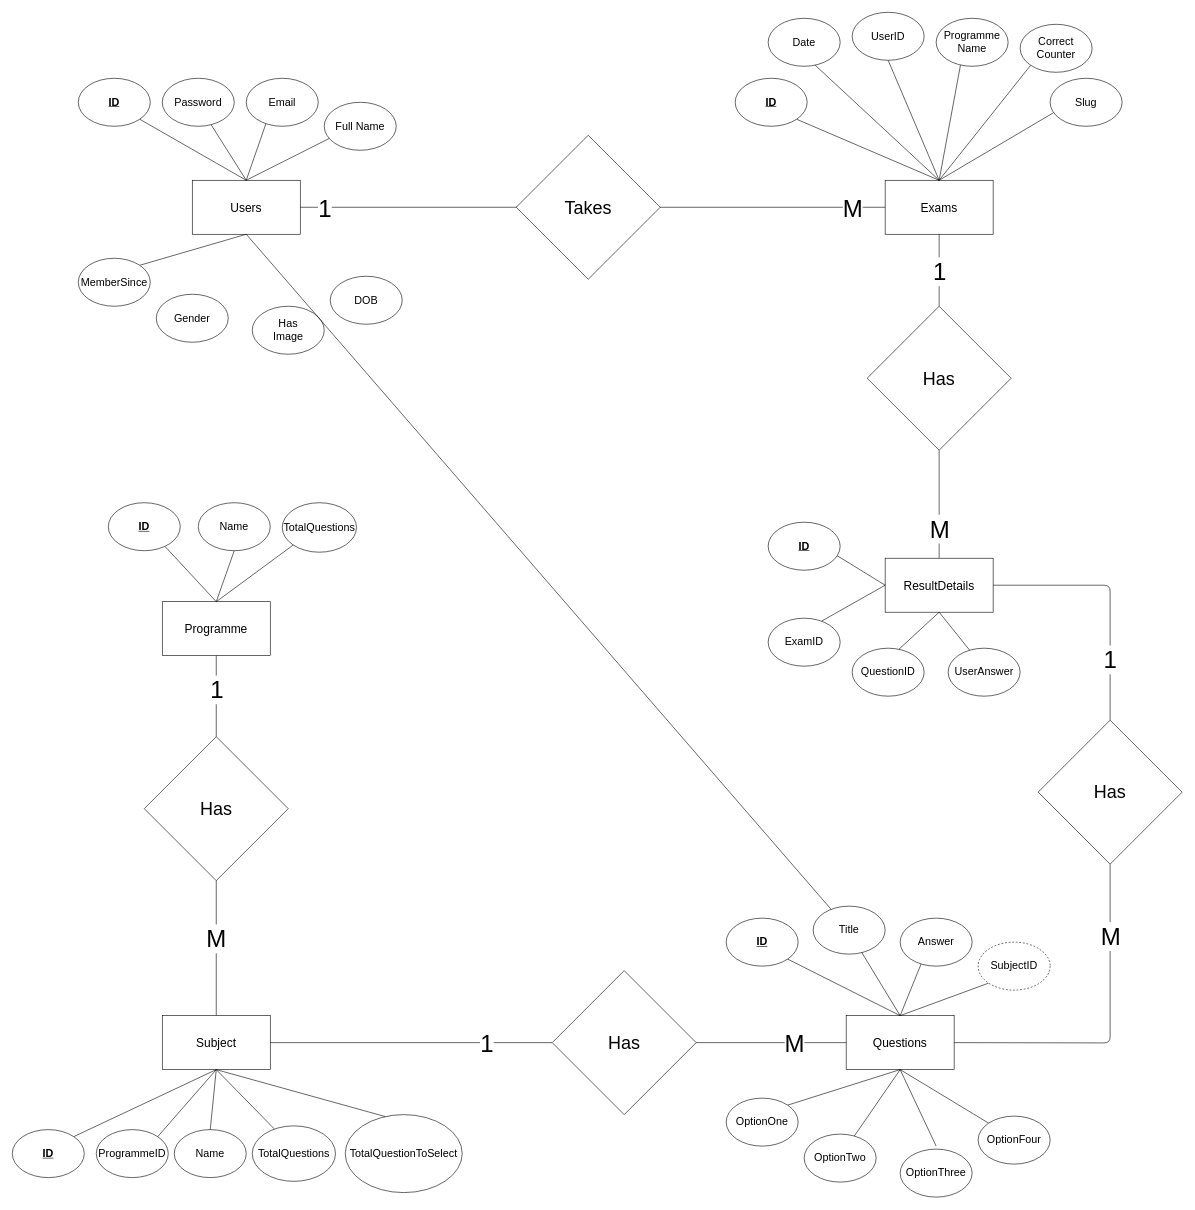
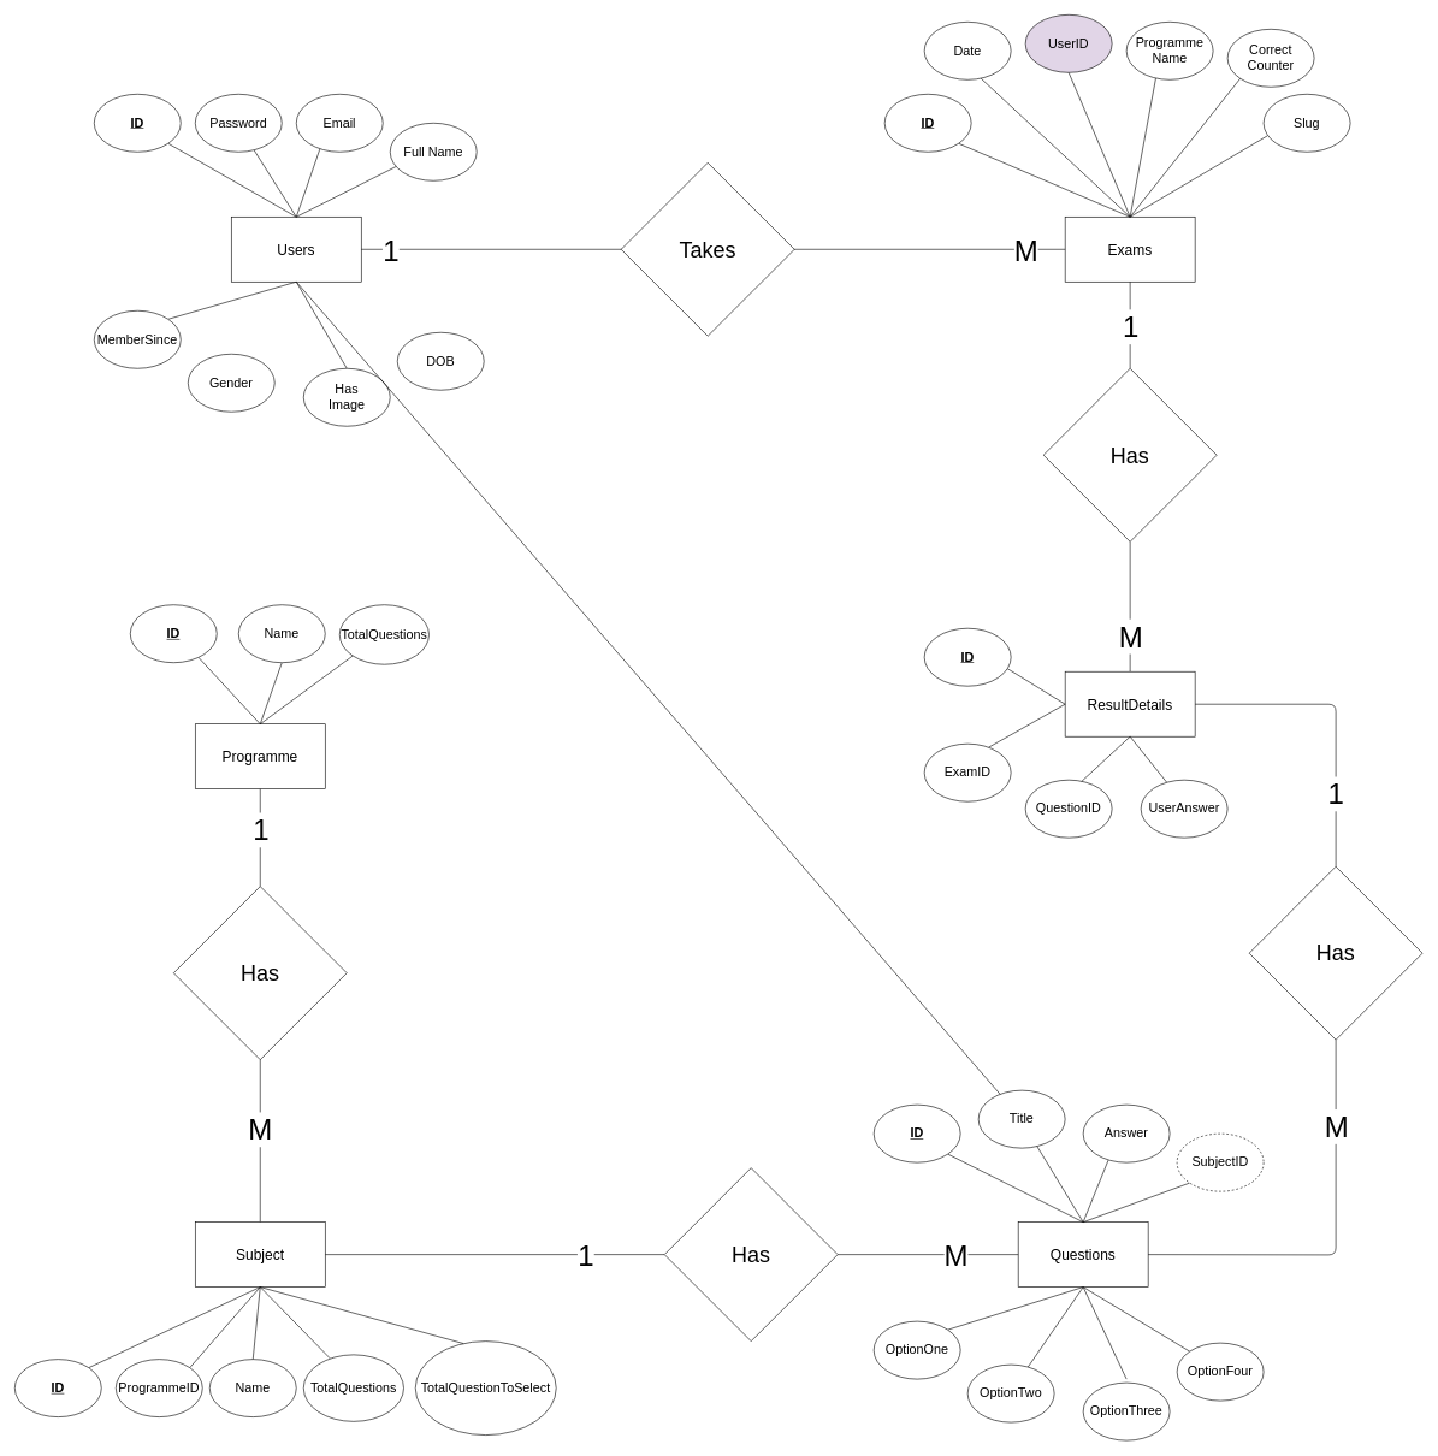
- <mxCell id="33" value="&lt;font style=&quot;font-size: 18px;&quot;&gt;UserID&lt;/font&gt;" style="ellipse;whiteSpace=wrap;html=1;" parent="1" vertex="1"><mxGeometry x="1420" y="20" width="120" height="80" as="geometry" /></mxCell>
+ <mxCell id="33" value="&lt;font style=&quot;font-size: 18px;&quot;&gt;UserID&lt;/font&gt;" style="ellipse;whiteSpace=wrap;html=1;fillColor=#e1d5e7;" parent="1" vertex="1"><mxGeometry x="1420" y="20" width="120" height="80" as="geometry" /></mxCell>
+ <mxCell id="23" value="" style="endArrow=none;html=1;rounded=0;entryX=0.5;entryY=0;entryDx=0;entryDy=0;exitX=0.5;exitY=1;exitDx=0;exitDy=0;" parent="1" source="17" target="24" edge="1"><mxGeometry width="50" height="50" relative="1" as="geometry"><mxPoint x="420" y="530" as="sourcePoint" /><mxPoint x="470" y="480" as="targetPoint" /></mxGeometry></mxCell>
